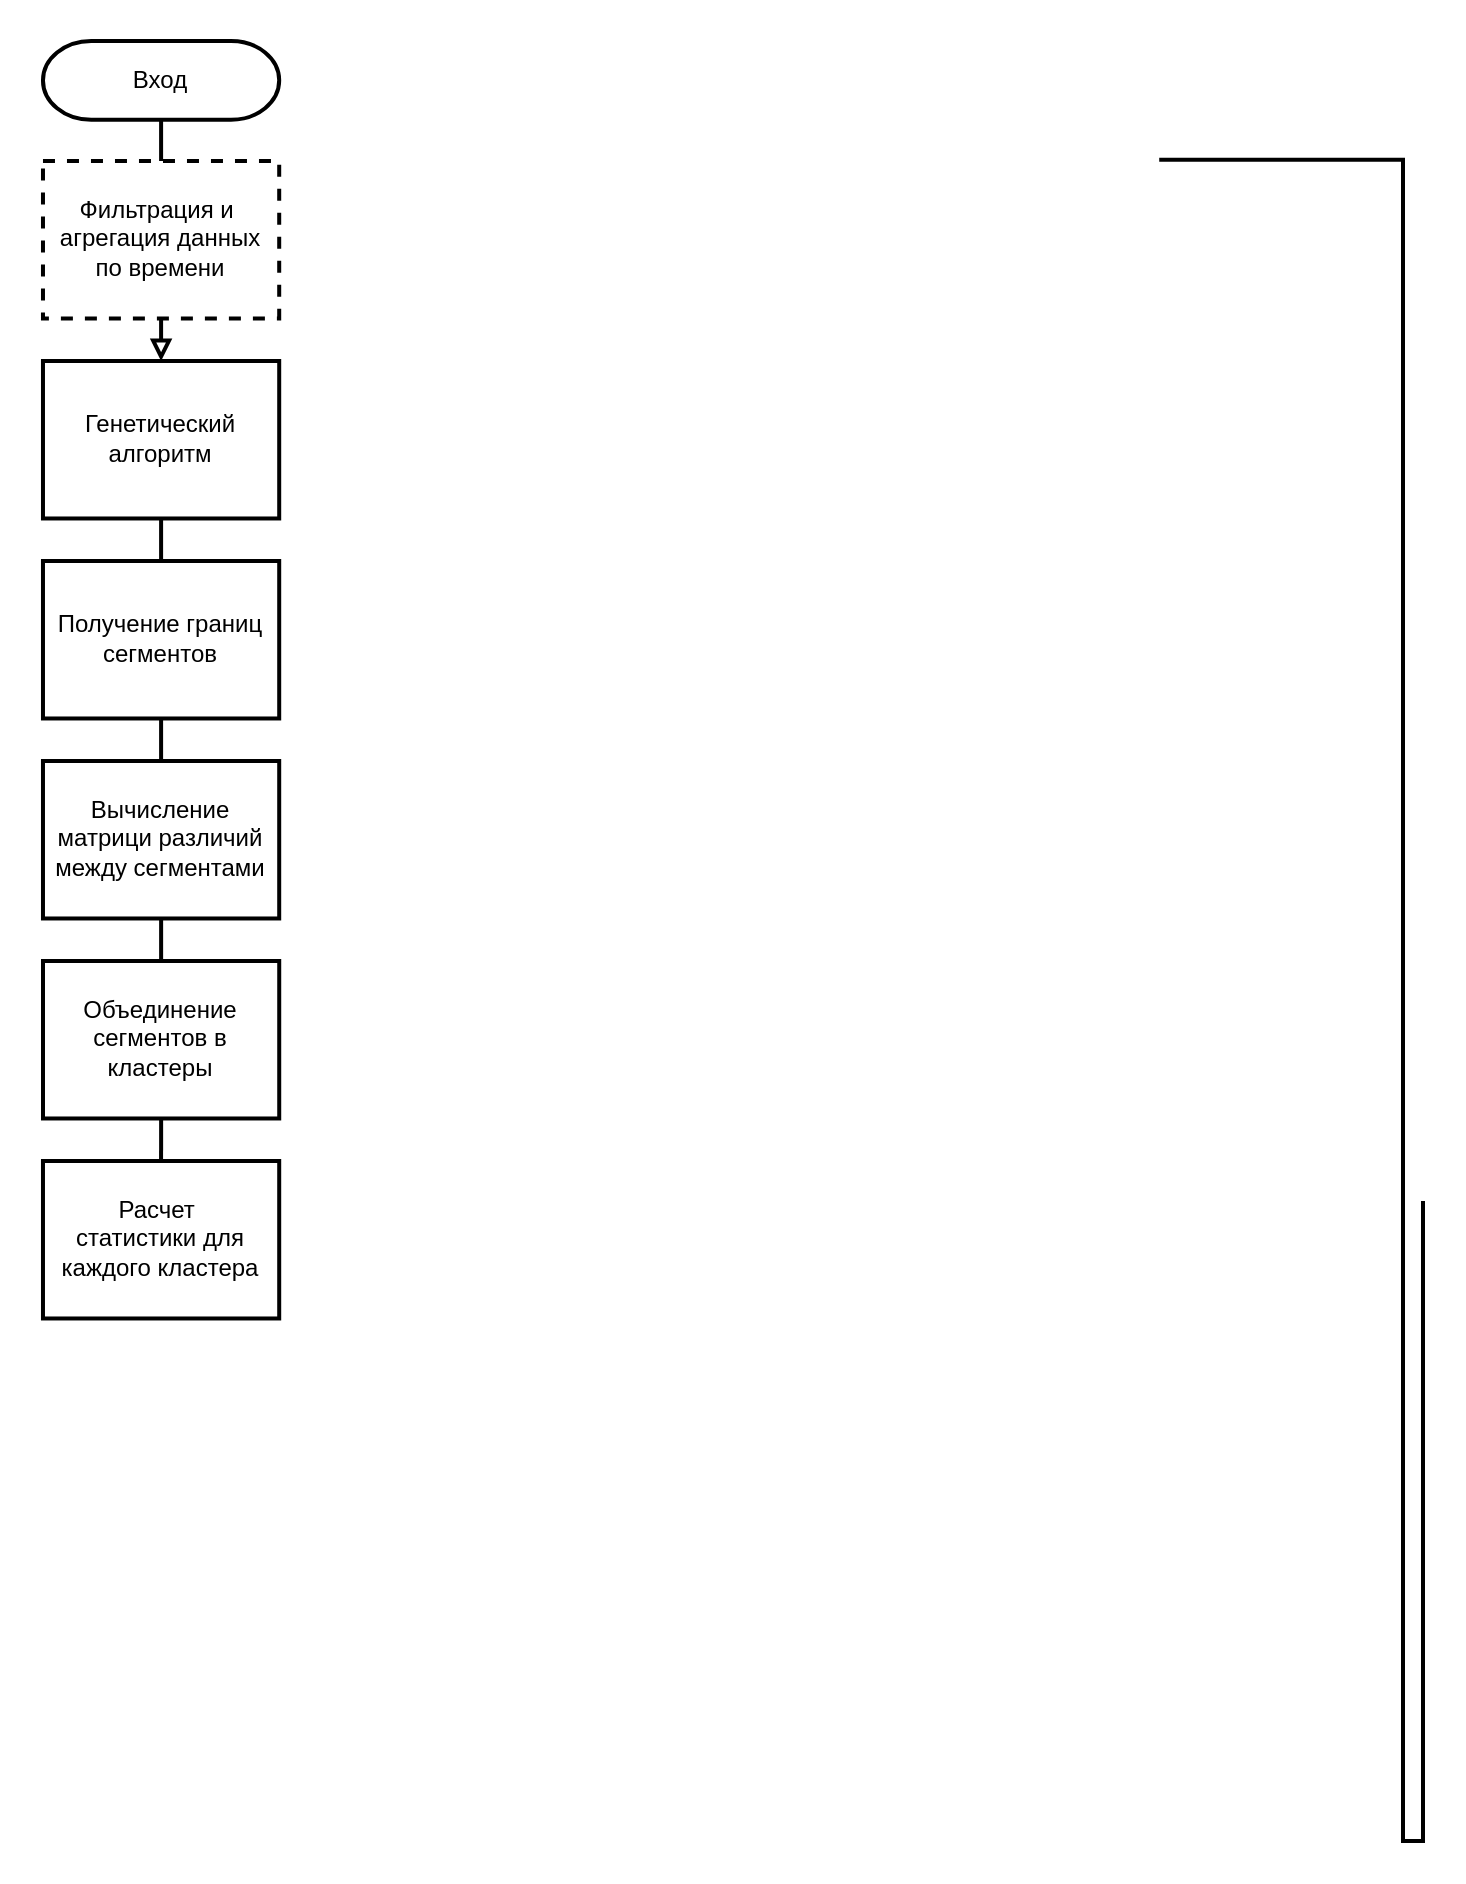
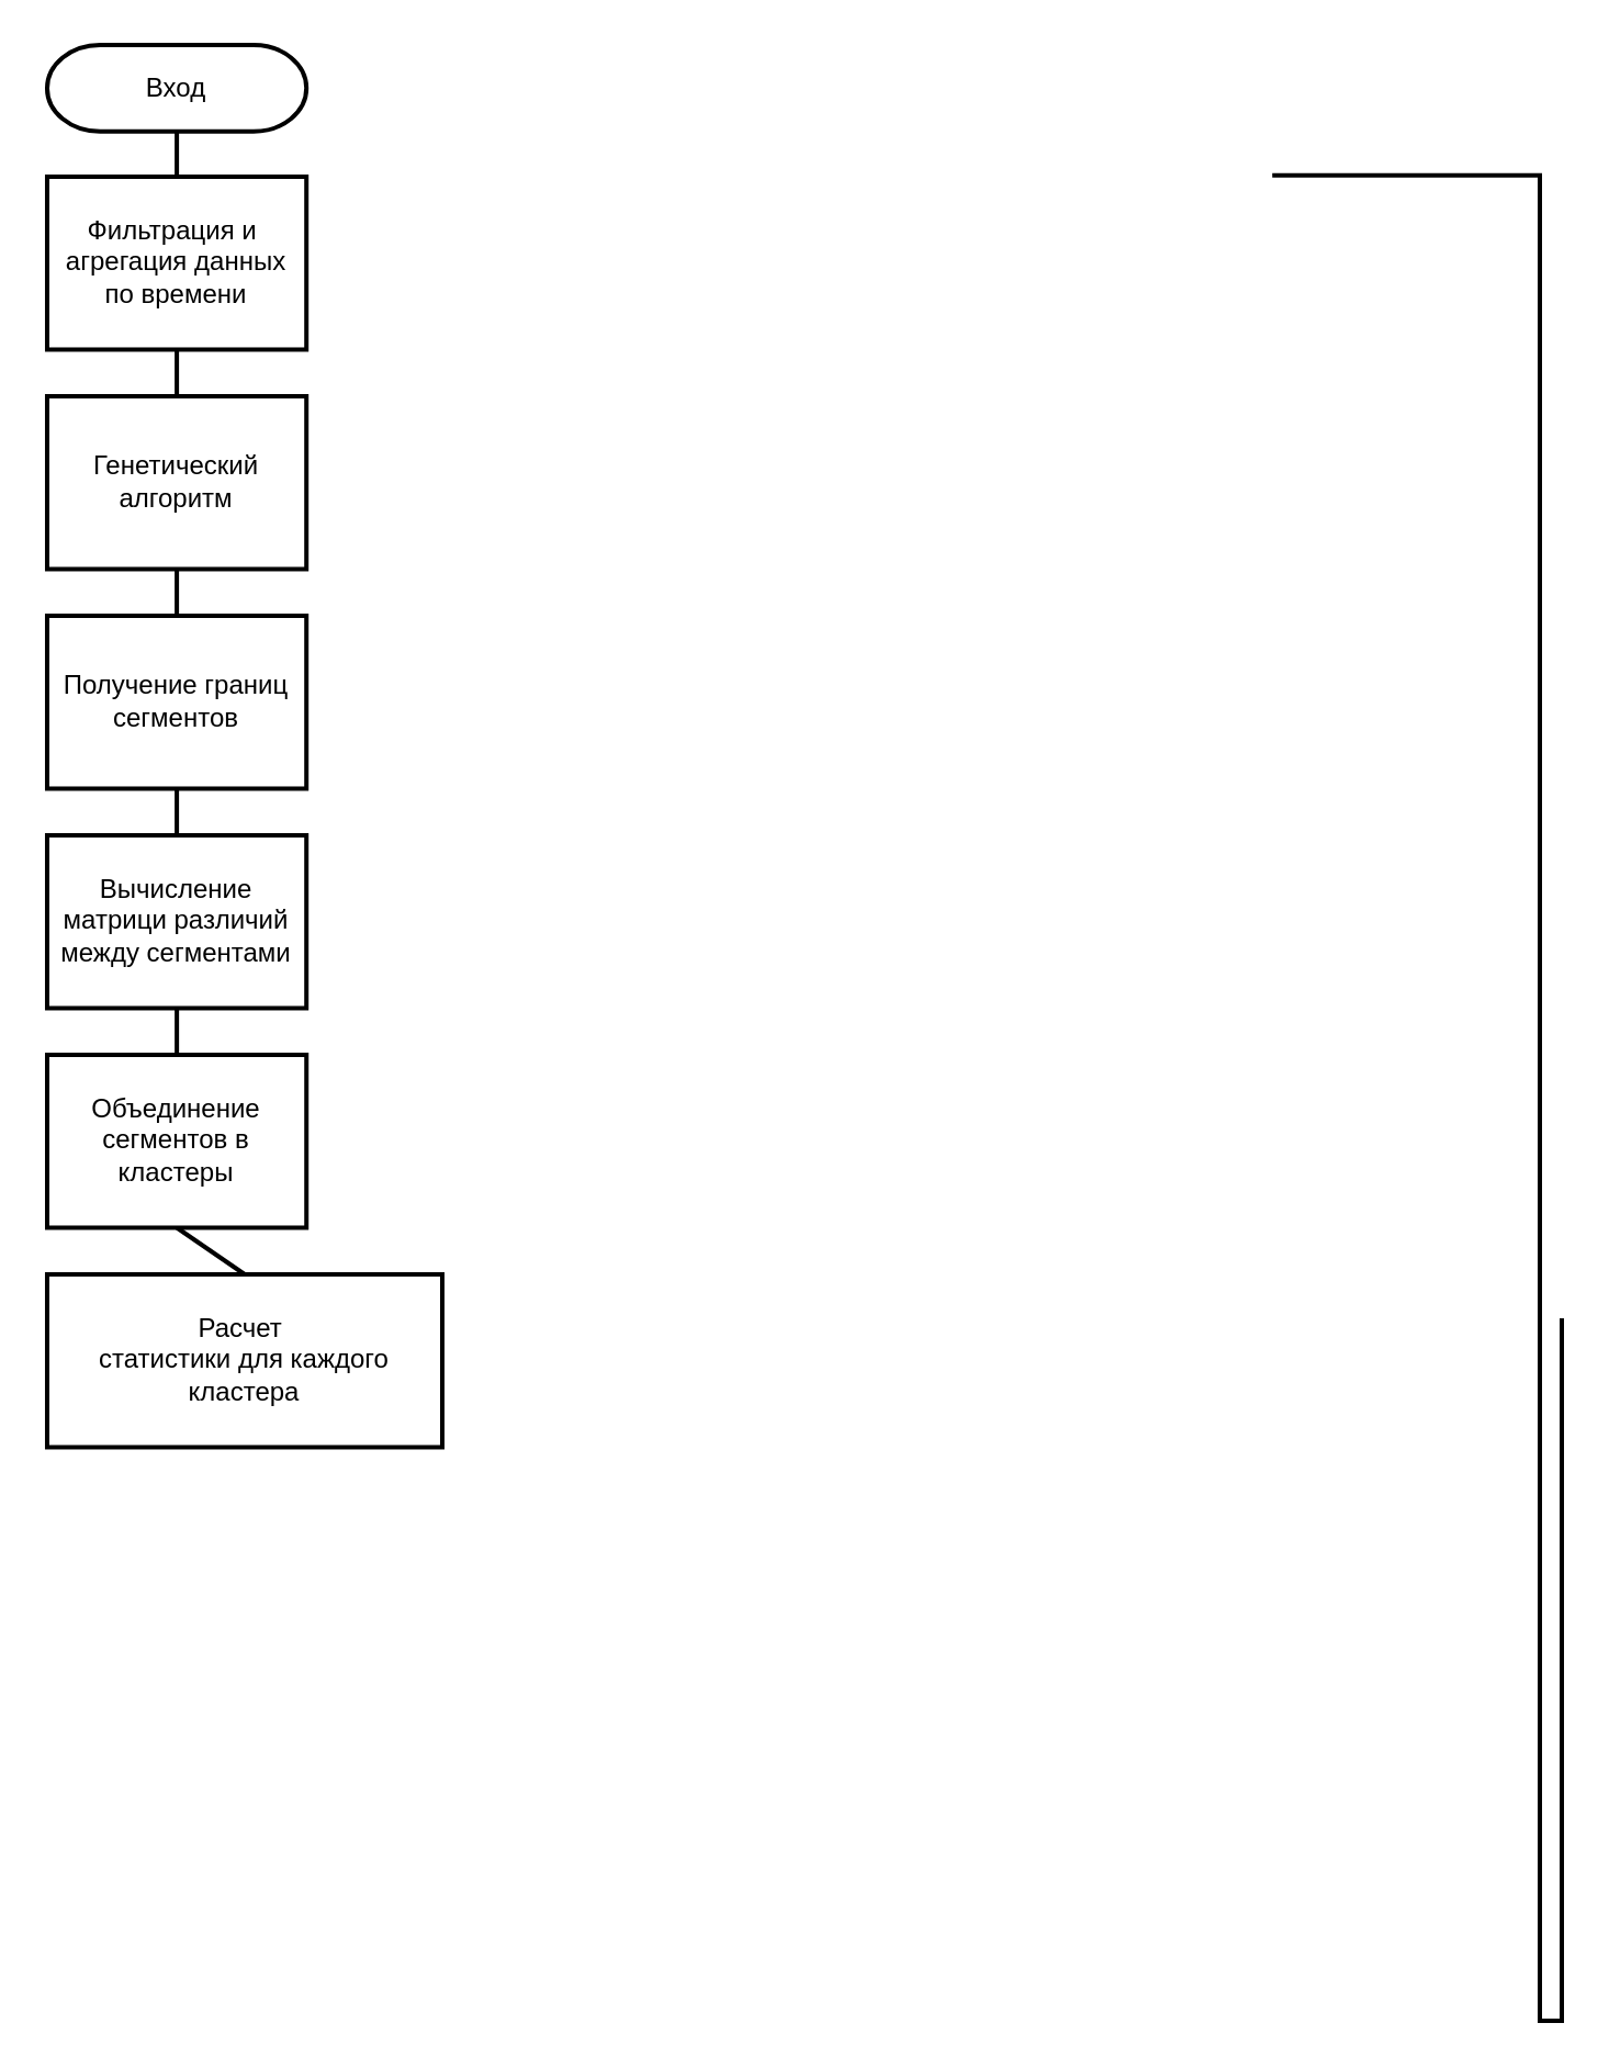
- <mxCell id="5" value="Фильтрация и&amp;nbsp; агрегация данных по времени" style="rounded=0;whiteSpace=wrap;html=1;aspect=fixed;strokeWidth=2;dashed=1;" parent="1" vertex="1"><mxGeometry x="20.99" y="80" width="118.11" height="78.74" as="geometry" /></mxCell>
+ <mxCell id="5" value="Фильтрация и&amp;nbsp; агрегация данных по времени" style="rounded=0;whiteSpace=wrap;html=1;aspect=fixed;strokeWidth=2;" parent="1" vertex="1"><mxGeometry x="20.99" y="80" width="118.11" height="78.74" as="geometry" /></mxCell>
- <mxCell id="4" style="edgeStyle=none;html=1;exitX=0.5;exitY=1;exitDx=0;exitDy=0;entryX=0.5;entryY=0;entryDx=0;entryDy=0;endArrow=block;endFill=0;strokeWidth=2;" parent="1" source="5" target="14" edge="1"><mxGeometry relative="1" as="geometry"><mxPoint x="54.905" y="168.43" as="targetPoint" /></mxGeometry></mxCell>
+ <mxCell id="4" style="edgeStyle=none;html=1;exitX=0.5;exitY=1;exitDx=0;exitDy=0;entryX=0.5;entryY=0;entryDx=0;entryDy=0;endArrow=none;endFill=0;strokeWidth=2;" parent="1" source="5" target="14" edge="1"><mxGeometry relative="1" as="geometry"><mxPoint x="54.905" y="168.43" as="targetPoint" /></mxGeometry></mxCell>
- <mxCell id="13" value="Расчет&amp;nbsp;&lt;div&gt;статистики для каждого кластера&lt;/div&gt;" style="rounded=0;whiteSpace=wrap;html=1;aspect=fixed;strokeWidth=2;" parent="1" vertex="1"><mxGeometry x="20.99" y="580" width="118.11" height="78.74" as="geometry" /></mxCell>
+ <mxCell id="13" value="Расчет&amp;nbsp;&lt;div&gt;статистики для каждого кластера&lt;/div&gt;" style="rounded=0;whiteSpace=wrap;html=1;aspect=fixed;strokeWidth=2;" parent="1" vertex="1"><mxGeometry x="20.99" y="580" width="180" height="78.74" as="geometry" /></mxCell>
